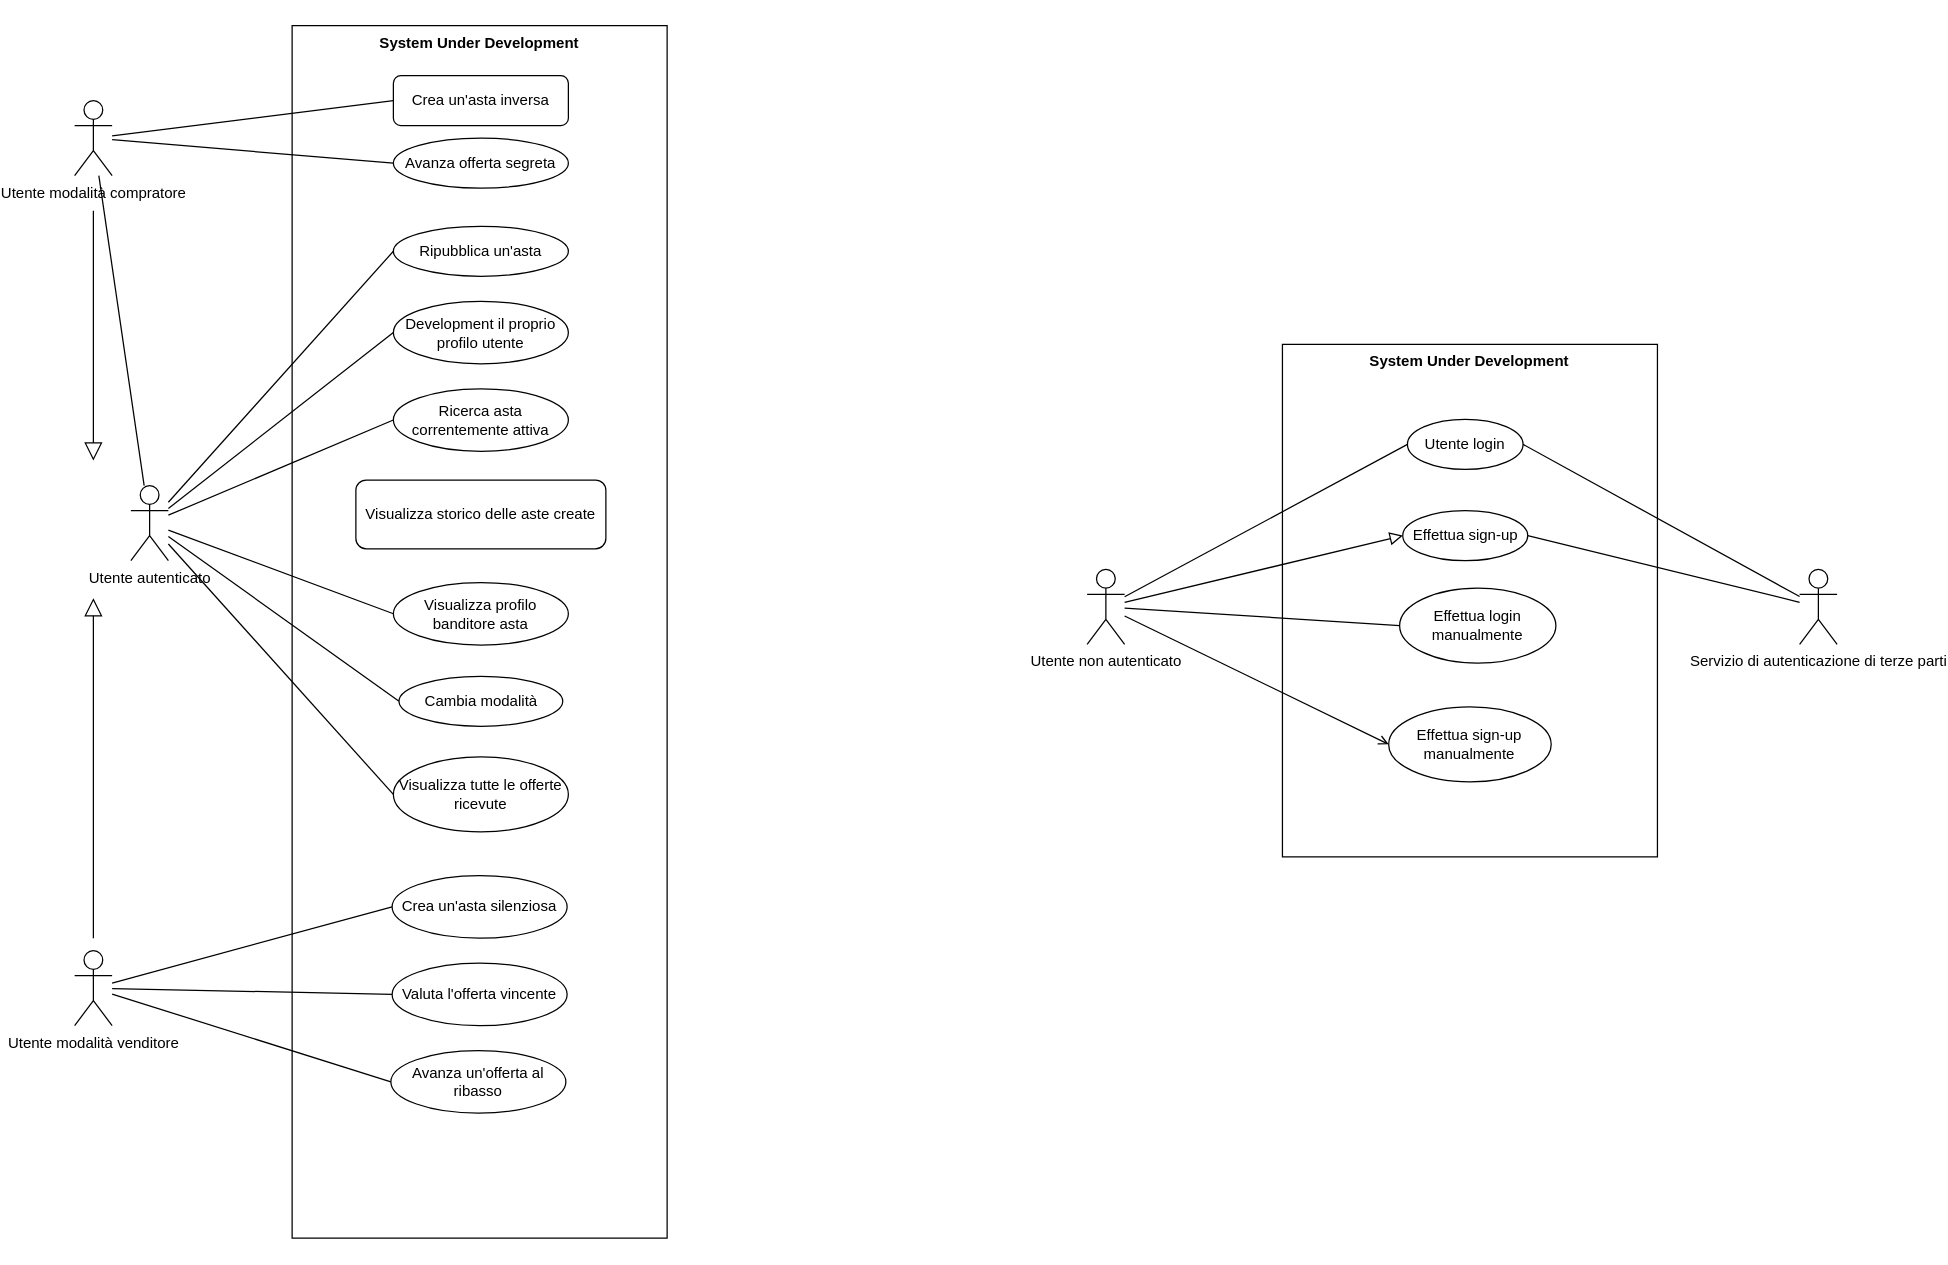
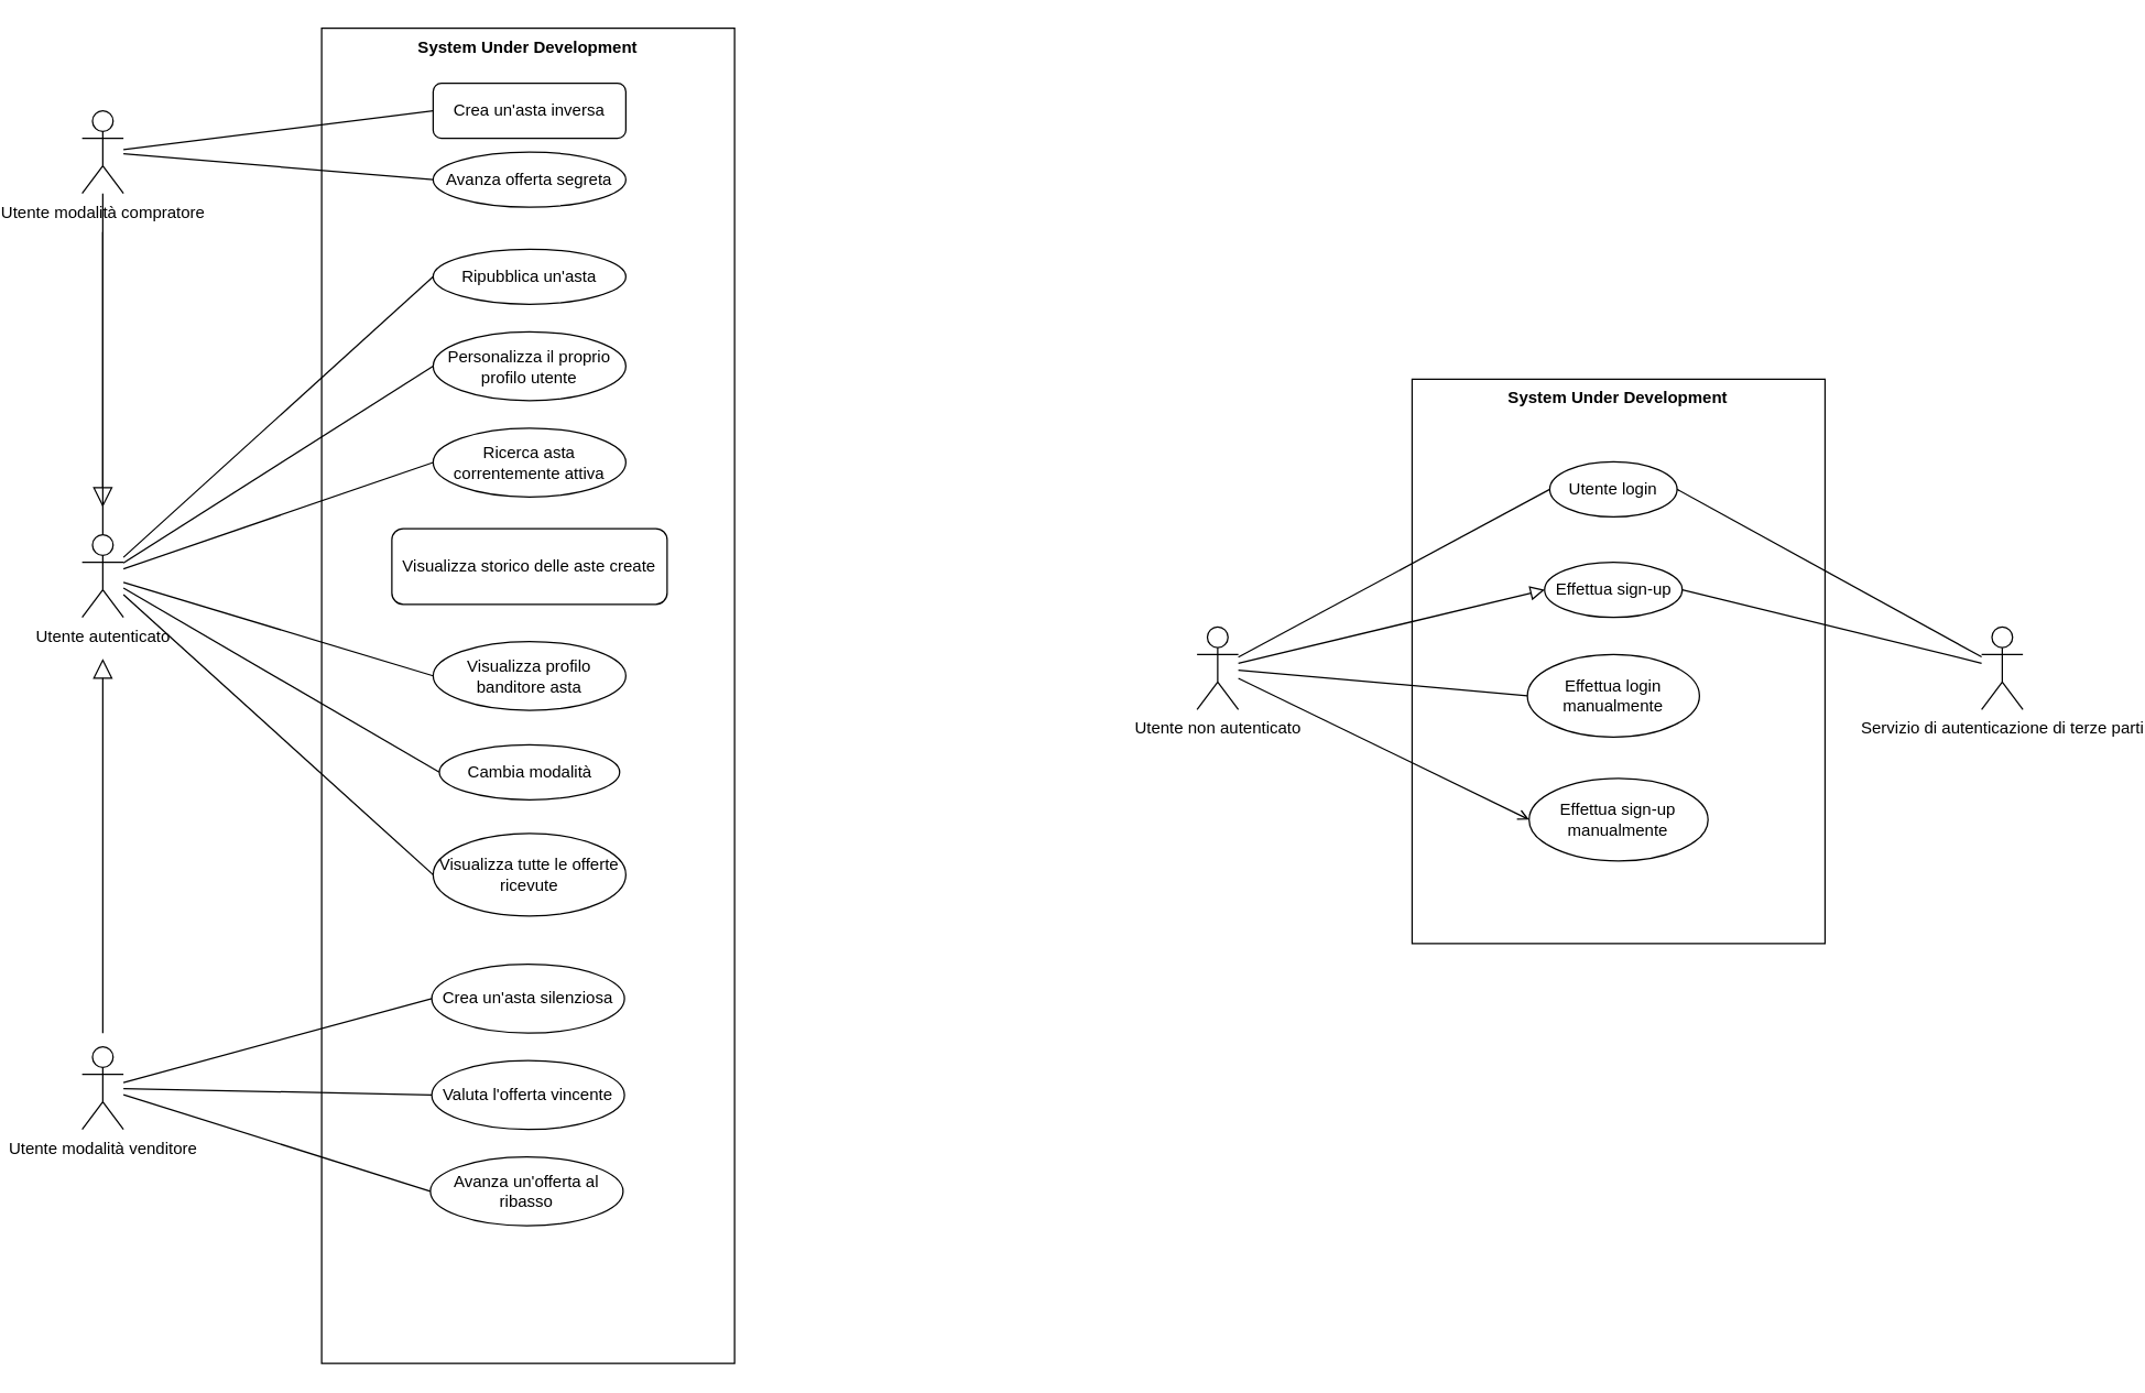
- <mxCell id="35" value="Development il proprio profilo utente" style="ellipse;whiteSpace=wrap;html=1;" parent="1" vertex="1"><mxGeometry x="275" y="240.5" width="140" height="50" as="geometry" /></mxCell>
+ <mxCell id="35" value="Personalizza il proprio profilo utente" style="ellipse;whiteSpace=wrap;html=1;" parent="1" vertex="1"><mxGeometry x="275" y="240.5" width="140" height="50" as="geometry" /></mxCell>
- <mxCell id="10" value="Utente autenticato" style="shape=umlActor;verticalLabelPosition=bottom;verticalAlign=top;html=1;" parent="1" vertex="1"><mxGeometry x="65" y="388" width="30" height="60" as="geometry" /></mxCell>
+ <mxCell id="10" value="Utente autenticato" style="shape=umlActor;verticalLabelPosition=bottom;verticalAlign=top;html=1;" parent="1" vertex="1"><mxGeometry x="20" y="388" width="30" height="60" as="geometry" /></mxCell>
- <mxCell id="23" value="Effettua login manualmente" style="ellipse;whiteSpace=wrap;html=1;" parent="1" vertex="1"><mxGeometry x="1080" y="470" width="125" height="60" as="geometry" /></mxCell>
+ <mxCell id="23" value="Effettua login manualmente" style="ellipse;whiteSpace=wrap;html=1;" parent="1" vertex="1"><mxGeometry x="1070" y="475" width="125" height="60" as="geometry" /></mxCell>
